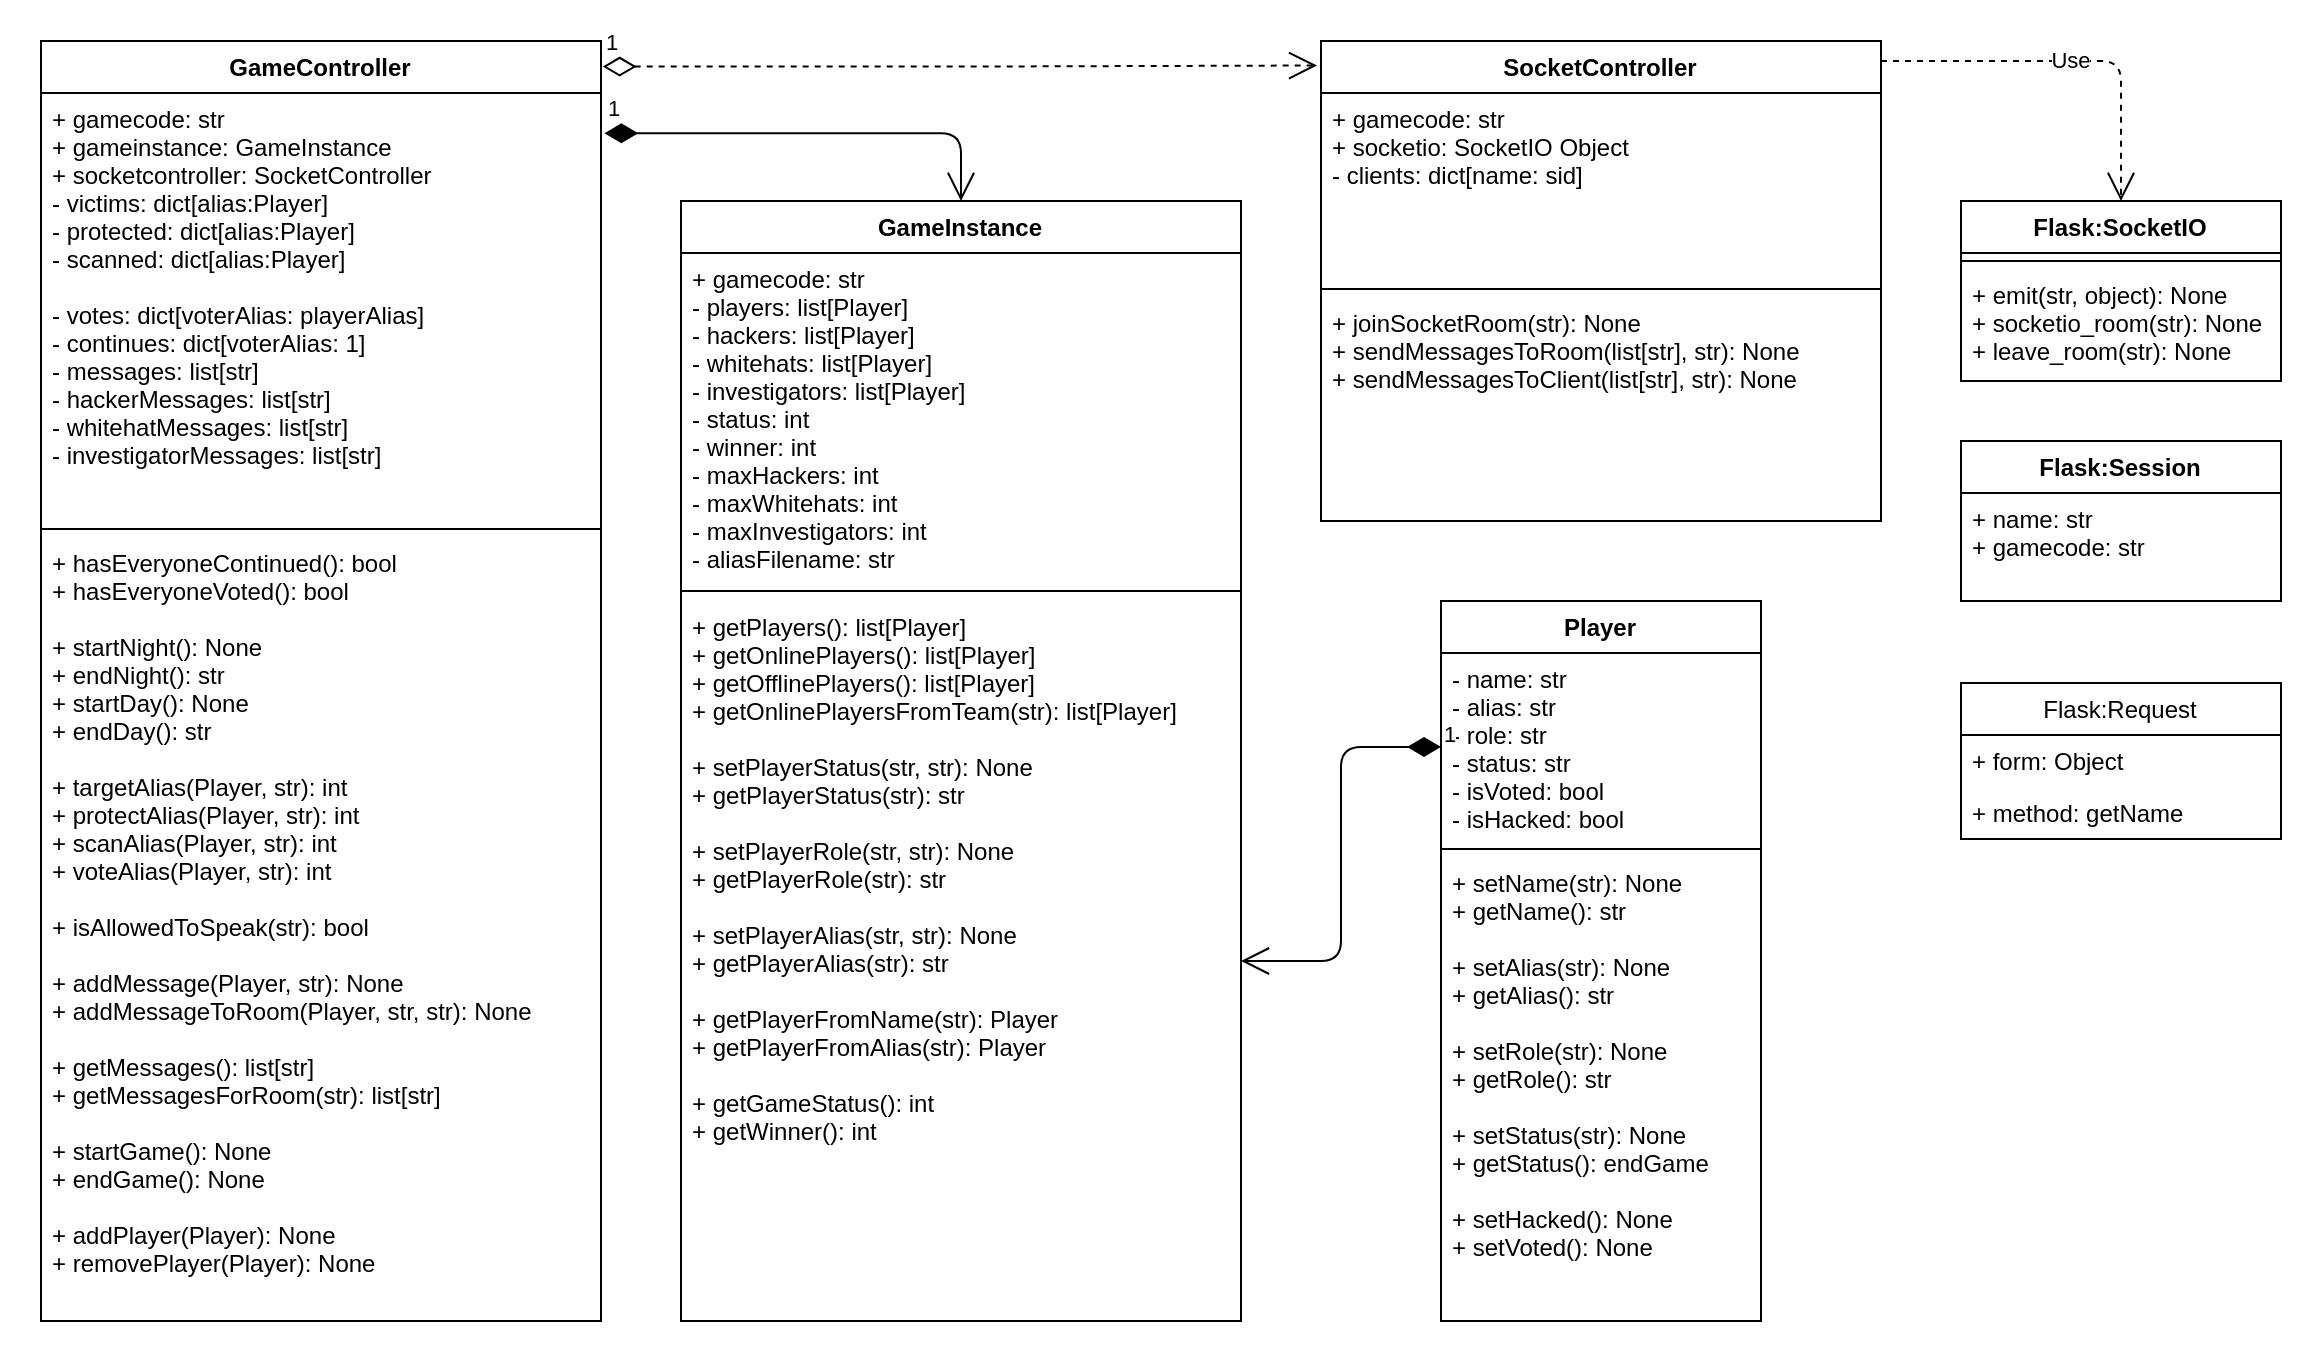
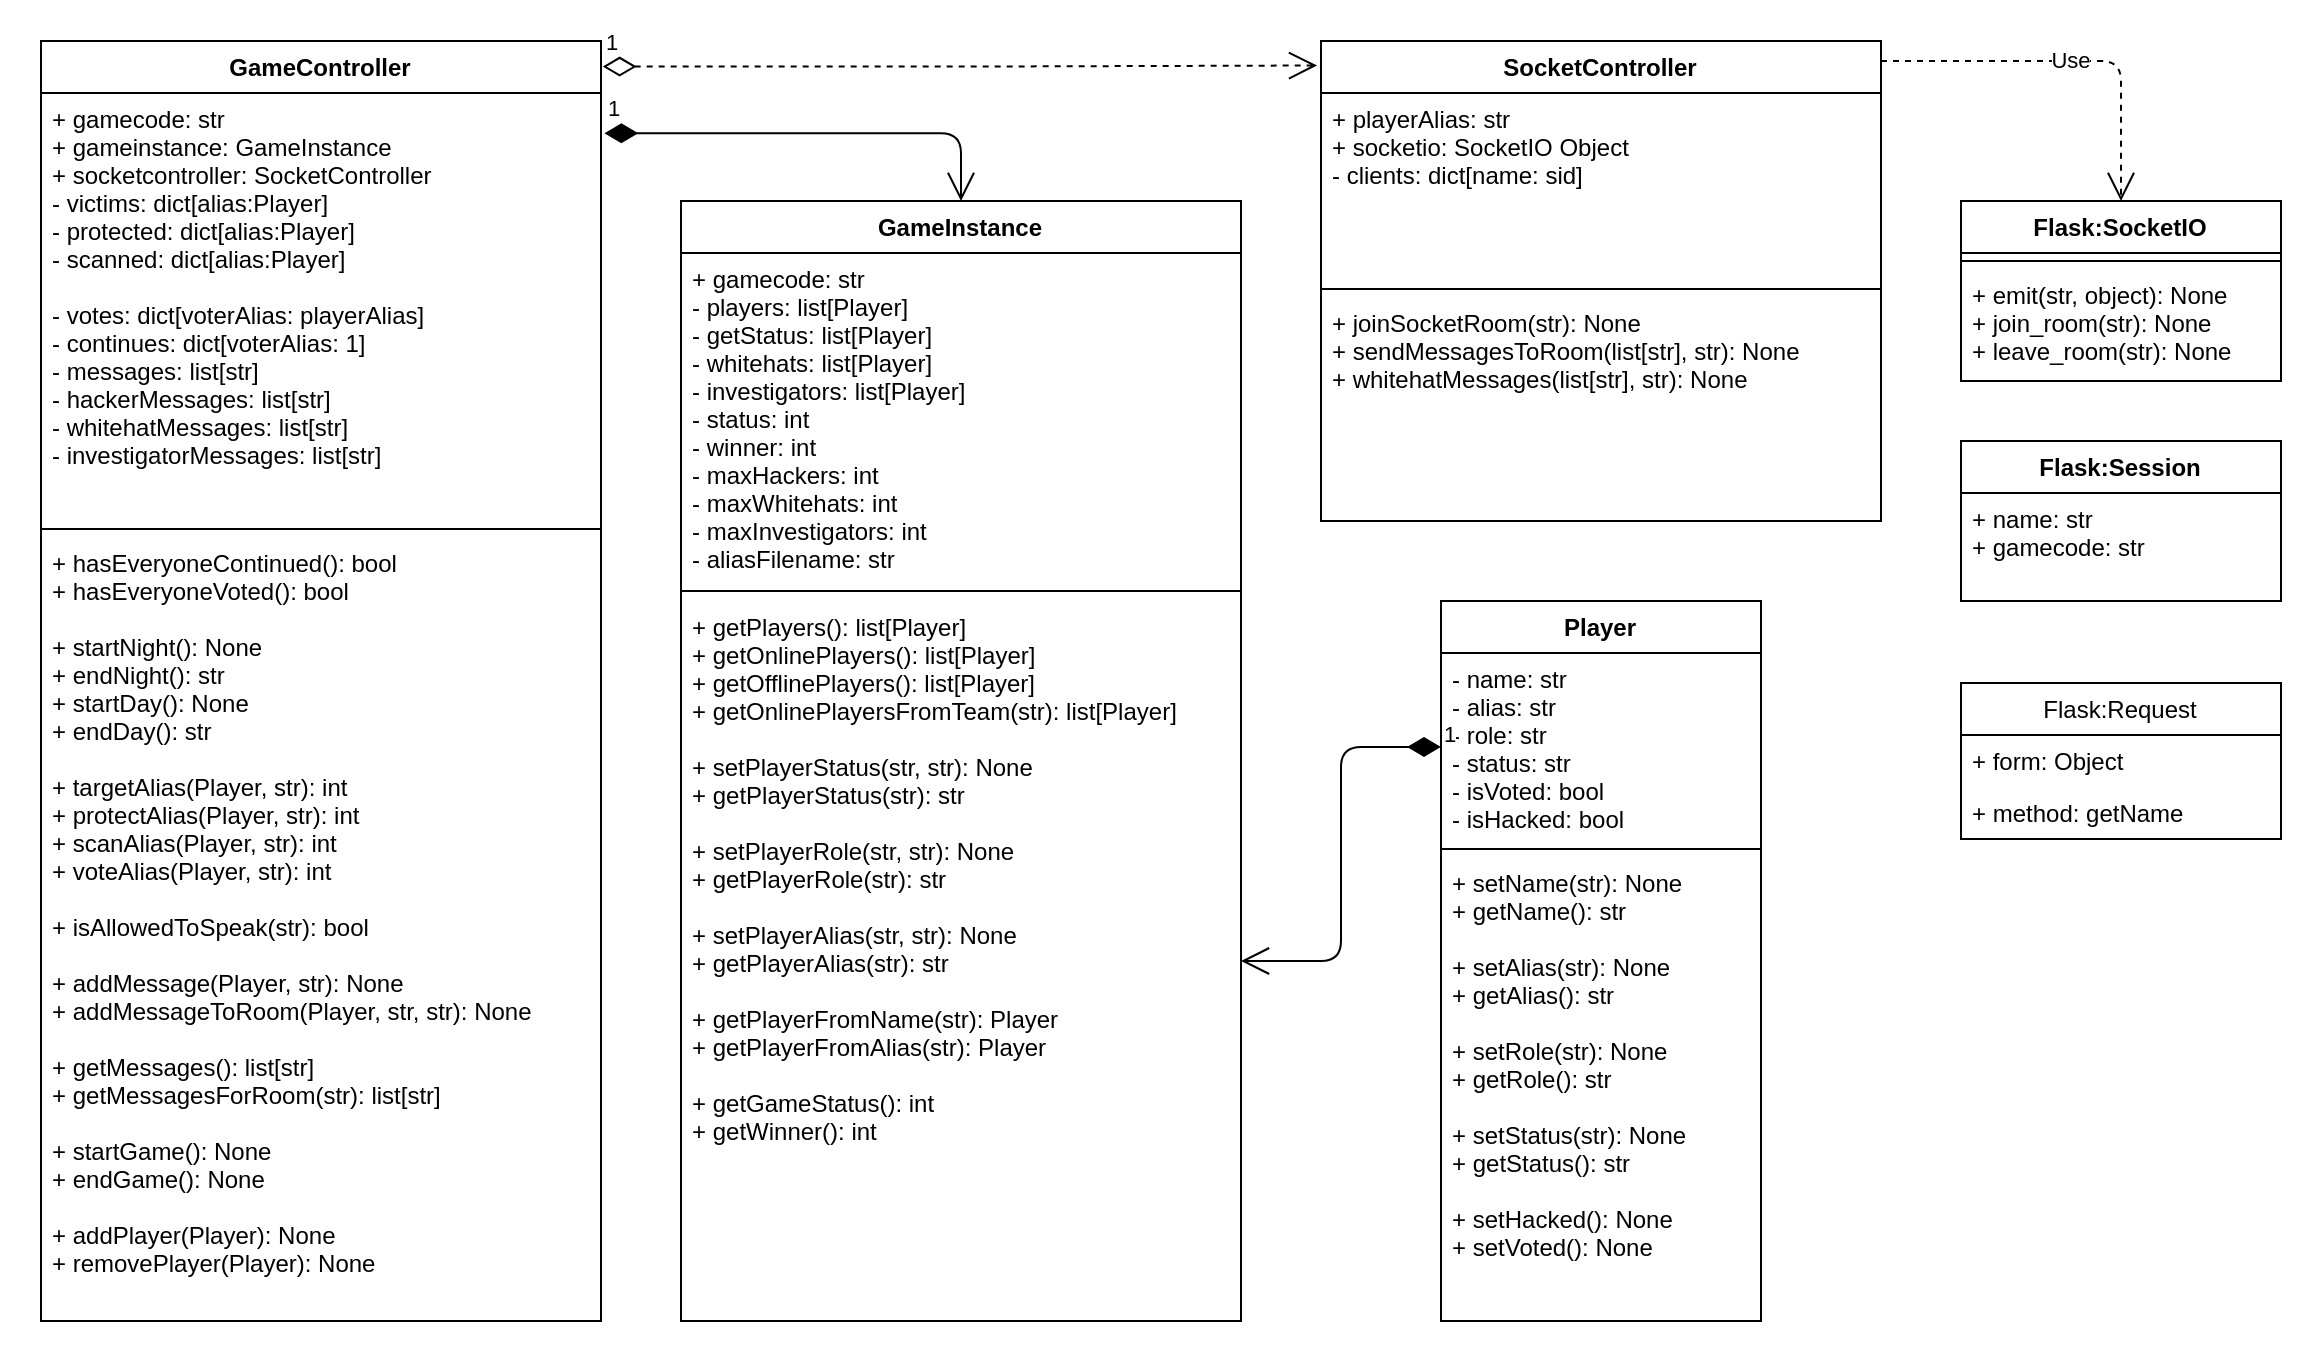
- <mxCell id="24" value="+ gamecode: str&#10;+ socketio: SocketIO Object&#10;- clients: dict[name: sid]" style="text;strokeColor=none;fillColor=none;align=left;verticalAlign=top;spacingLeft=4;spacingRight=4;overflow=hidden;rotatable=0;points=[[0,0.5],[1,0.5]];portConstraint=eastwest;" vertex="1" parent="22"><mxGeometry y="26" width="280" height="94" as="geometry" /></mxCell>
+ <mxCell id="24" value="+ playerAlias: str&#10;+ socketio: SocketIO Object&#10;- clients: dict[name: sid]" style="text;strokeColor=none;fillColor=none;align=left;verticalAlign=top;spacingLeft=4;spacingRight=4;overflow=hidden;rotatable=0;points=[[0,0.5],[1,0.5]];portConstraint=eastwest;" vertex="1" parent="22"><mxGeometry y="26" width="280" height="94" as="geometry" /></mxCell>
- <mxCell id="3" value="+ gamecode: str&#10;- players: list[Player]&#10;- hackers: list[Player]&#10;- whitehats: list[Player]&#10;- investigators: list[Player]&#10;- status: int&#10;- winner: int&#10;- maxHackers: int&#10;- maxWhitehats: int&#10;- maxInvestigators: int&#10;- aliasFilename: str" style="text;strokeColor=none;fillColor=none;align=left;verticalAlign=top;spacingLeft=4;spacingRight=4;overflow=hidden;rotatable=0;points=[[0,0.5],[1,0.5]];portConstraint=eastwest;" parent="2" vertex="1"><mxGeometry y="26" width="280" height="164" as="geometry" /></mxCell>
+ <mxCell id="3" value="+ gamecode: str&#10;- players: list[Player]&#10;- getStatus: list[Player]&#10;- whitehats: list[Player]&#10;- investigators: list[Player]&#10;- status: int&#10;- winner: int&#10;- maxHackers: int&#10;- maxWhitehats: int&#10;- maxInvestigators: int&#10;- aliasFilename: str" style="text;strokeColor=none;fillColor=none;align=left;verticalAlign=top;spacingLeft=4;spacingRight=4;overflow=hidden;rotatable=0;points=[[0,0.5],[1,0.5]];portConstraint=eastwest;" parent="2" vertex="1"><mxGeometry y="26" width="280" height="164" as="geometry" /></mxCell>
- <mxCell id="12" value="+ emit(str, object): None&#10;+ socketio_room(str): None&#10;+ leave_room(str): None" style="text;strokeColor=none;fillColor=none;align=left;verticalAlign=top;spacingLeft=4;spacingRight=4;overflow=hidden;rotatable=0;points=[[0,0.5],[1,0.5]];portConstraint=eastwest;" parent="10" vertex="1"><mxGeometry y="34" width="160" height="56" as="geometry" /></mxCell>
+ <mxCell id="12" value="+ emit(str, object): None&#10;+ join_room(str): None&#10;+ leave_room(str): None" style="text;strokeColor=none;fillColor=none;align=left;verticalAlign=top;spacingLeft=4;spacingRight=4;overflow=hidden;rotatable=0;points=[[0,0.5],[1,0.5]];portConstraint=eastwest;" parent="10" vertex="1"><mxGeometry y="34" width="160" height="56" as="geometry" /></mxCell>
- <mxCell id="26" value="+ joinSocketRoom(str): None&#10;+ sendMessagesToRoom(list[str], str): None&#10;+ sendMessagesToClient(list[str], str): None" style="text;strokeColor=none;fillColor=none;align=left;verticalAlign=top;spacingLeft=4;spacingRight=4;overflow=hidden;rotatable=0;points=[[0,0.5],[1,0.5]];portConstraint=eastwest;" vertex="1" parent="22"><mxGeometry y="128" width="280" height="112" as="geometry" /></mxCell>
+ <mxCell id="26" value="+ joinSocketRoom(str): None&#10;+ sendMessagesToRoom(list[str], str): None&#10;+ whitehatMessages(list[str], str): None" style="text;strokeColor=none;fillColor=none;align=left;verticalAlign=top;spacingLeft=4;spacingRight=4;overflow=hidden;rotatable=0;points=[[0,0.5],[1,0.5]];portConstraint=eastwest;" vertex="1" parent="22"><mxGeometry y="128" width="280" height="112" as="geometry" /></mxCell>
- <mxCell id="16" value="+ setName(str): None&#10;+ getName(): str&#10;&#10;+ setAlias(str): None&#10;+ getAlias(): str&#10;&#10;+ setRole(str): None&#10;+ getRole(): str&#10;&#10;+ setStatus(str): None&#10;+ getStatus(): endGame&#10;&#10;+ setHacked(): None&#10;+ setVoted(): None" style="text;strokeColor=none;fillColor=none;align=left;verticalAlign=top;spacingLeft=4;spacingRight=4;overflow=hidden;rotatable=0;points=[[0,0.5],[1,0.5]];portConstraint=eastwest;" vertex="1" parent="13"><mxGeometry y="128" width="160" height="232" as="geometry" /></mxCell>
+ <mxCell id="16" value="+ setName(str): None&#10;+ getName(): str&#10;&#10;+ setAlias(str): None&#10;+ getAlias(): str&#10;&#10;+ setRole(str): None&#10;+ getRole(): str&#10;&#10;+ setStatus(str): None&#10;+ getStatus(): str&#10;&#10;+ setHacked(): None&#10;+ setVoted(): None" style="text;strokeColor=none;fillColor=none;align=left;verticalAlign=top;spacingLeft=4;spacingRight=4;overflow=hidden;rotatable=0;points=[[0,0.5],[1,0.5]];portConstraint=eastwest;" vertex="1" parent="13"><mxGeometry y="128" width="160" height="232" as="geometry" /></mxCell>
